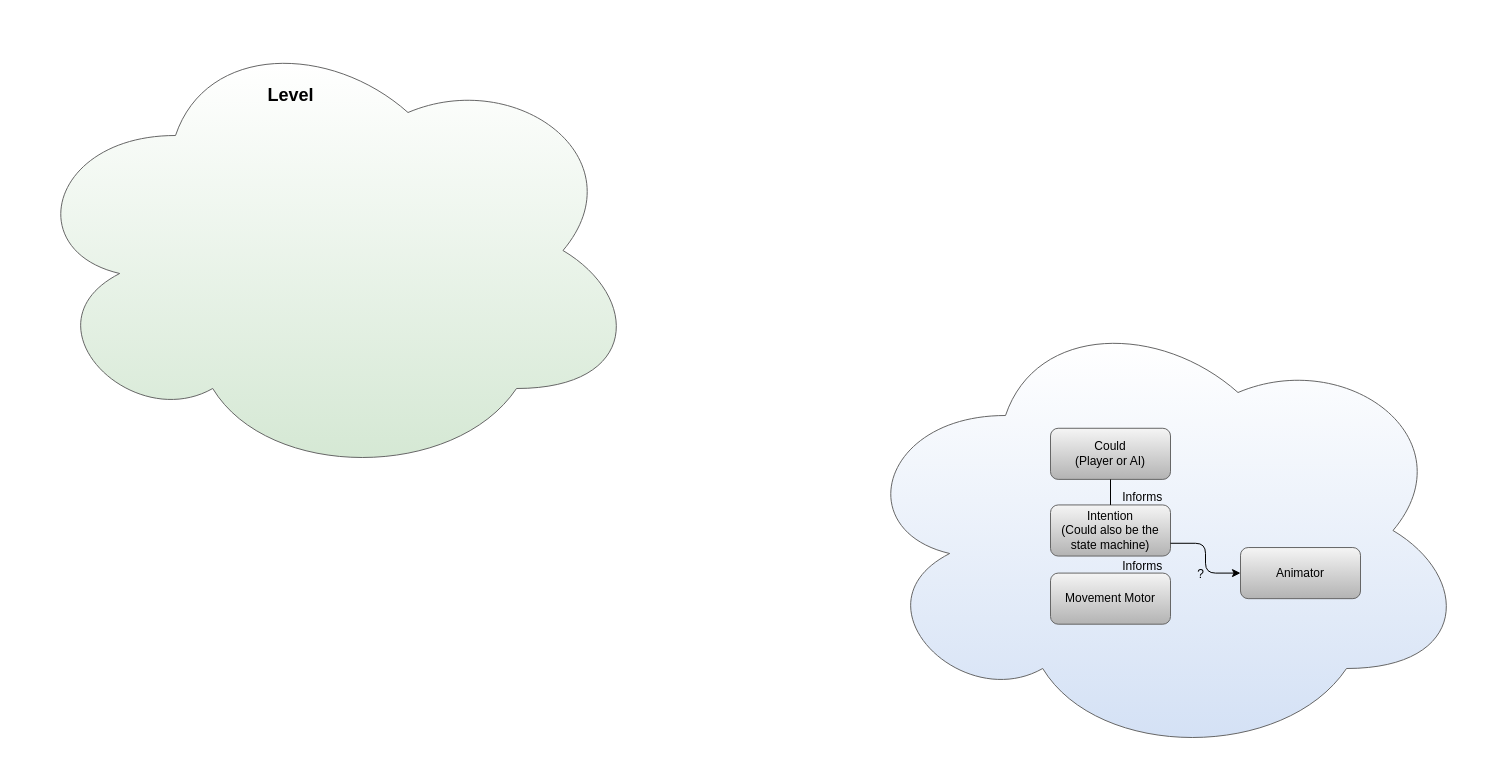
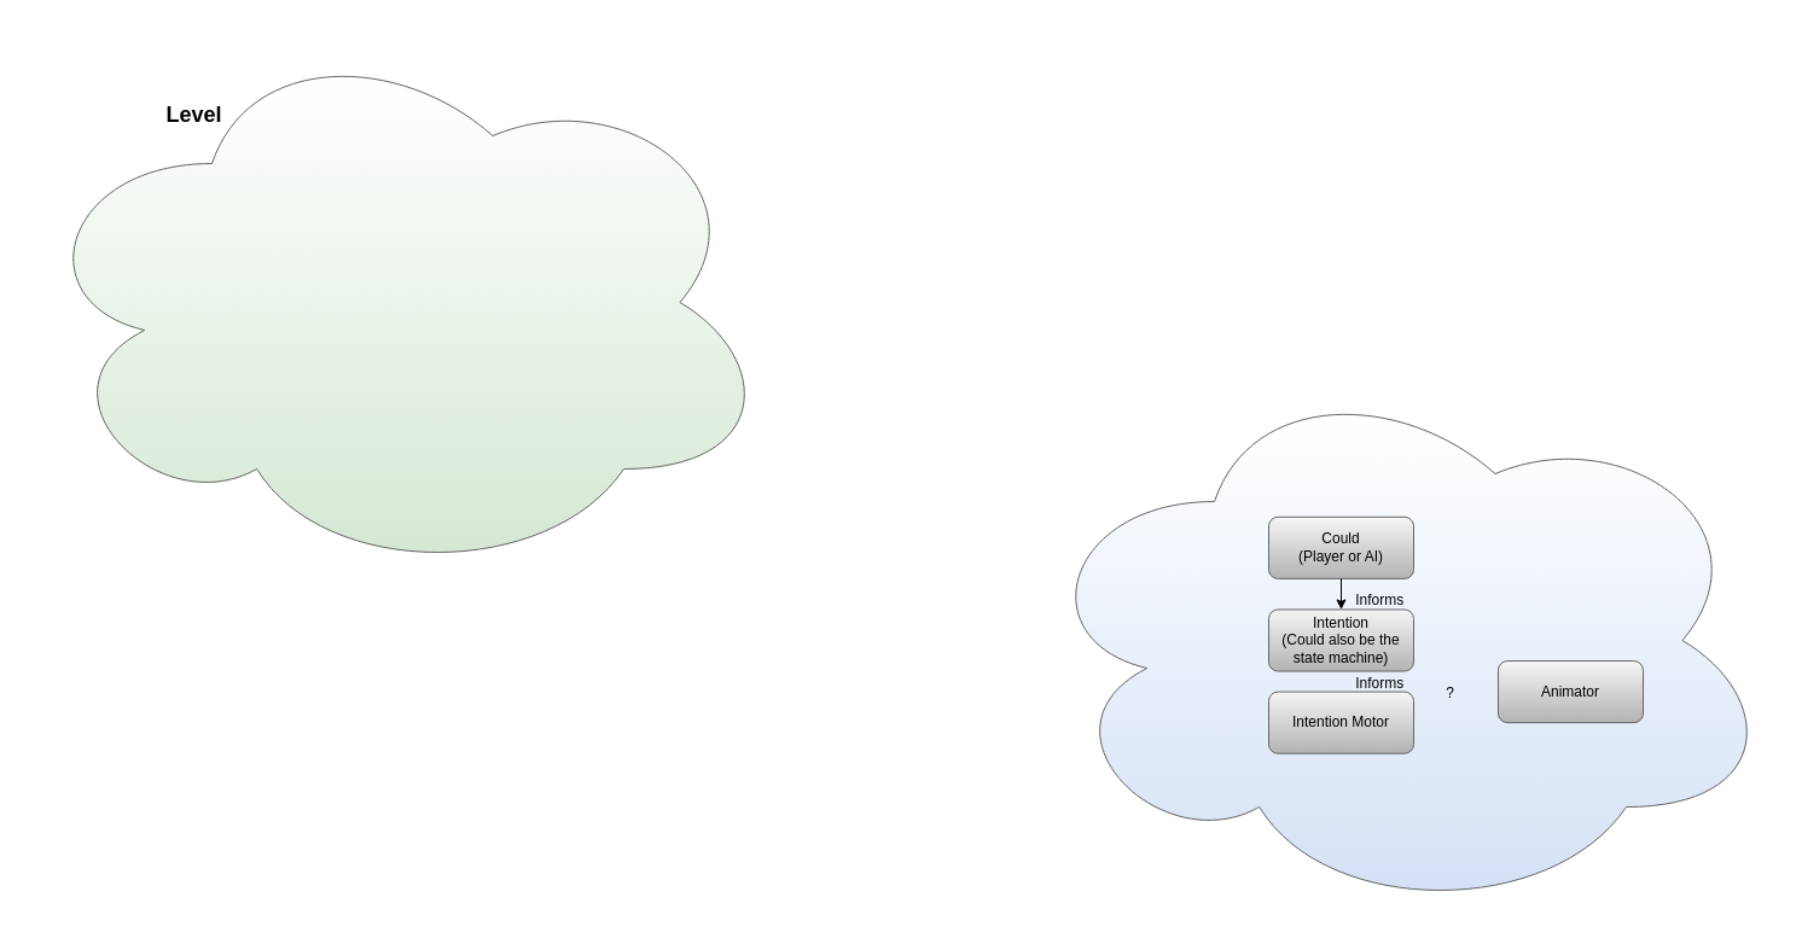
- <mxCell id="15" value="Level" style="text;html=1;align=center;verticalAlign=middle;resizable=0;points=[];autosize=1;fontStyle=1;fontSize=18;" vertex="1" parent="13"><mxGeometry x="240" y="59.63" width="60" height="30" as="geometry" /></mxCell>
+ <mxCell id="15" value="Level" style="text;html=1;align=center;verticalAlign=middle;resizable=0;points=[];autosize=1;fontStyle=1;fontSize=18;" vertex="1" parent="13"><mxGeometry x="110" y="59.63" width="60" height="30" as="geometry" /></mxCell>
- <mxCell id="6" style="edgeStyle=orthogonalEdgeStyle;rounded=1;orthogonalLoop=1;jettySize=auto;html=1;exitX=0.5;exitY=1;exitDx=0;exitDy=0;entryX=0.5;entryY=0;entryDx=0;entryDy=0;endArrow=none;" edge="1" parent="2" source="4" target="5"><mxGeometry relative="1" as="geometry" /></mxCell>
+ <mxCell id="6" style="edgeStyle=orthogonalEdgeStyle;rounded=1;orthogonalLoop=1;jettySize=auto;html=1;exitX=0.5;exitY=1;exitDx=0;exitDy=0;entryX=0.5;entryY=0;entryDx=0;entryDy=0;" edge="1" parent="2" source="4" target="5"><mxGeometry relative="1" as="geometry" /></mxCell>
- <mxCell id="12" style="edgeStyle=orthogonalEdgeStyle;rounded=1;orthogonalLoop=1;jettySize=auto;html=1;exitX=1;exitY=0.75;exitDx=0;exitDy=0;" edge="1" parent="2" source="5" target="10"><mxGeometry relative="1" as="geometry" /></mxCell>
- <mxCell id="7" value="Movement Motor" style="rounded=1;whiteSpace=wrap;html=1;shadow=0;strokeColor=#666666;fillColor=#f5f5f5;gradientColor=#b3b3b3;" vertex="1" parent="2"><mxGeometry x="200" y="272.593" width="120" height="51.111" as="geometry" /></mxCell>
+ <mxCell id="7" value="Intention Motor" style="rounded=1;whiteSpace=wrap;html=1;shadow=0;strokeColor=#666666;fillColor=#f5f5f5;gradientColor=#b3b3b3;" vertex="1" parent="2"><mxGeometry x="200" y="272.593" width="120" height="51.111" as="geometry" /></mxCell>
